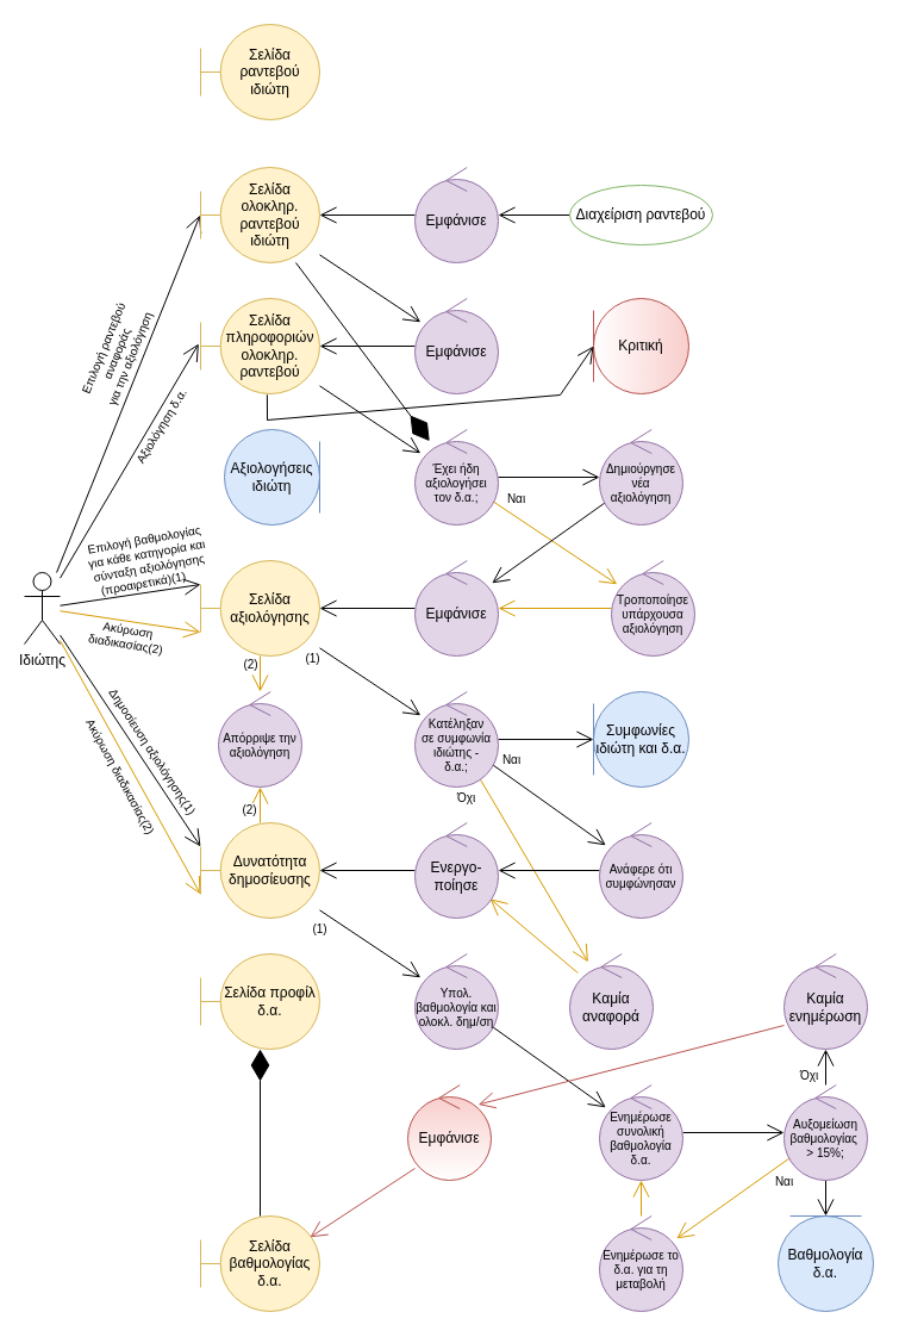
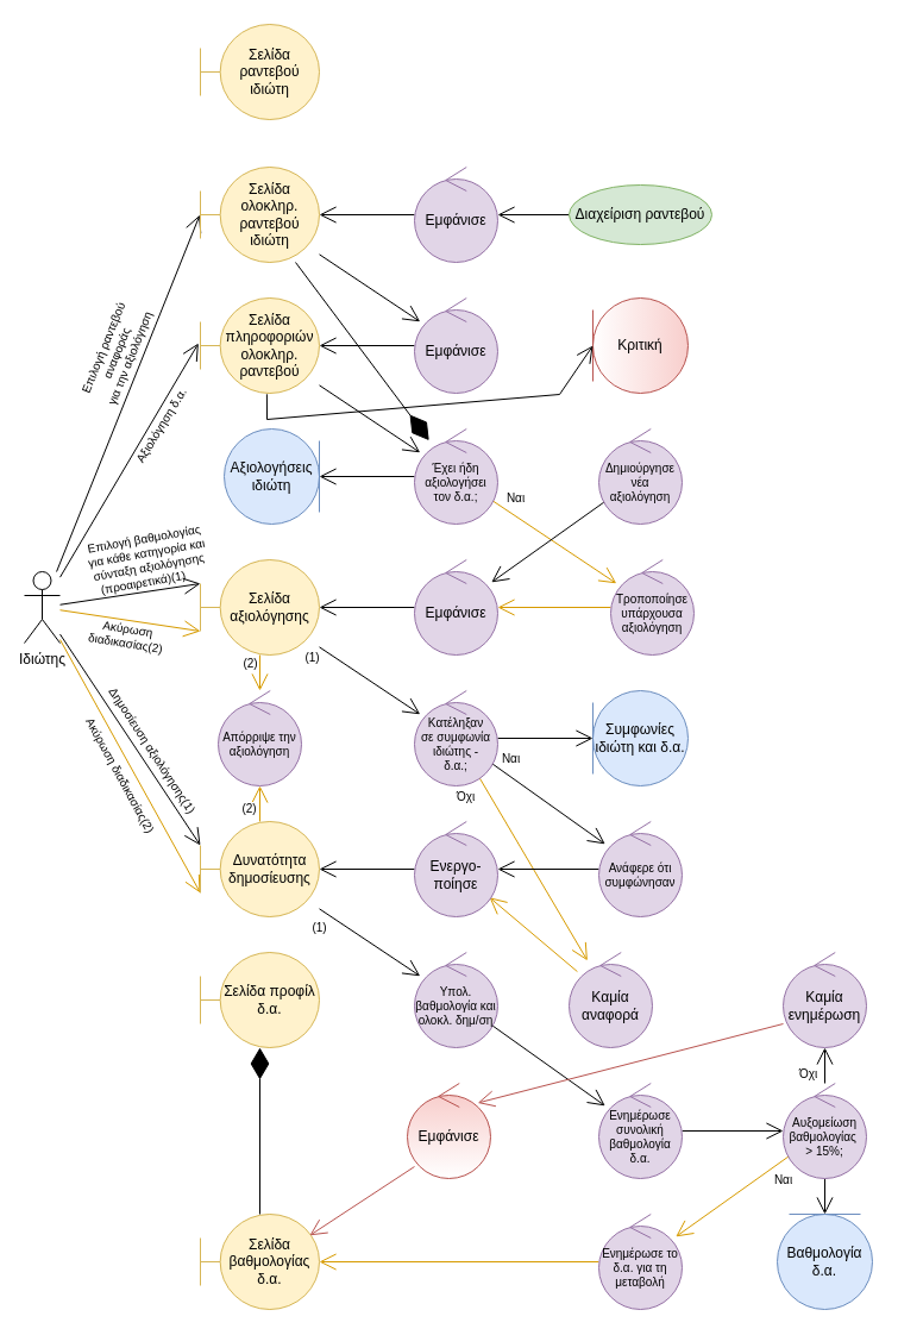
- <mxCell id="13" value="Διαχείριση ραντεβού" style="ellipse;whiteSpace=wrap;html=1;fillColor=#ffffff;strokeColor=#82b366;" parent="1" vertex="1"><mxGeometry x="478" y="155" width="120" height="50" as="geometry" /></mxCell>
+ <mxCell id="13" value="Διαχείριση ραντεβού" style="ellipse;whiteSpace=wrap;html=1;fillColor=#d5e8d4;strokeColor=#82b366;" parent="1" vertex="1"><mxGeometry x="478" y="155" width="120" height="50" as="geometry" /></mxCell>
- <mxCell id="24" style="edgeStyle=none;rounded=0;orthogonalLoop=1;jettySize=auto;html=1;fontSize=10;endArrow=open;endFill=0;endSize=12;" parent="1" source="27" target="30" edge="1"><mxGeometry relative="1" as="geometry" /></mxCell>
+ <mxCell id="24" style="edgeStyle=none;rounded=0;orthogonalLoop=1;jettySize=auto;html=1;fontSize=10;endArrow=open;endFill=0;endSize=12;" parent="1" source="27" target="28" edge="1"><mxGeometry relative="1" as="geometry" /></mxCell>
- <mxCell id="66" style="edgeStyle=none;rounded=0;orthogonalLoop=1;jettySize=auto;html=1;fontSize=10;endArrow=open;endFill=0;endSize=12;fillColor=#ffe6cc;strokeColor=#d79b00;" parent="1" source="67" target="58" edge="1"><mxGeometry relative="1" as="geometry" /></mxCell>
+ <mxCell id="66" style="edgeStyle=none;rounded=0;orthogonalLoop=1;jettySize=auto;html=1;fontSize=10;endArrow=open;endFill=0;endSize=12;fillColor=#ffe6cc;strokeColor=#d79b00;" parent="1" source="67" target="68" edge="1"><mxGeometry relative="1" as="geometry" /></mxCell>
